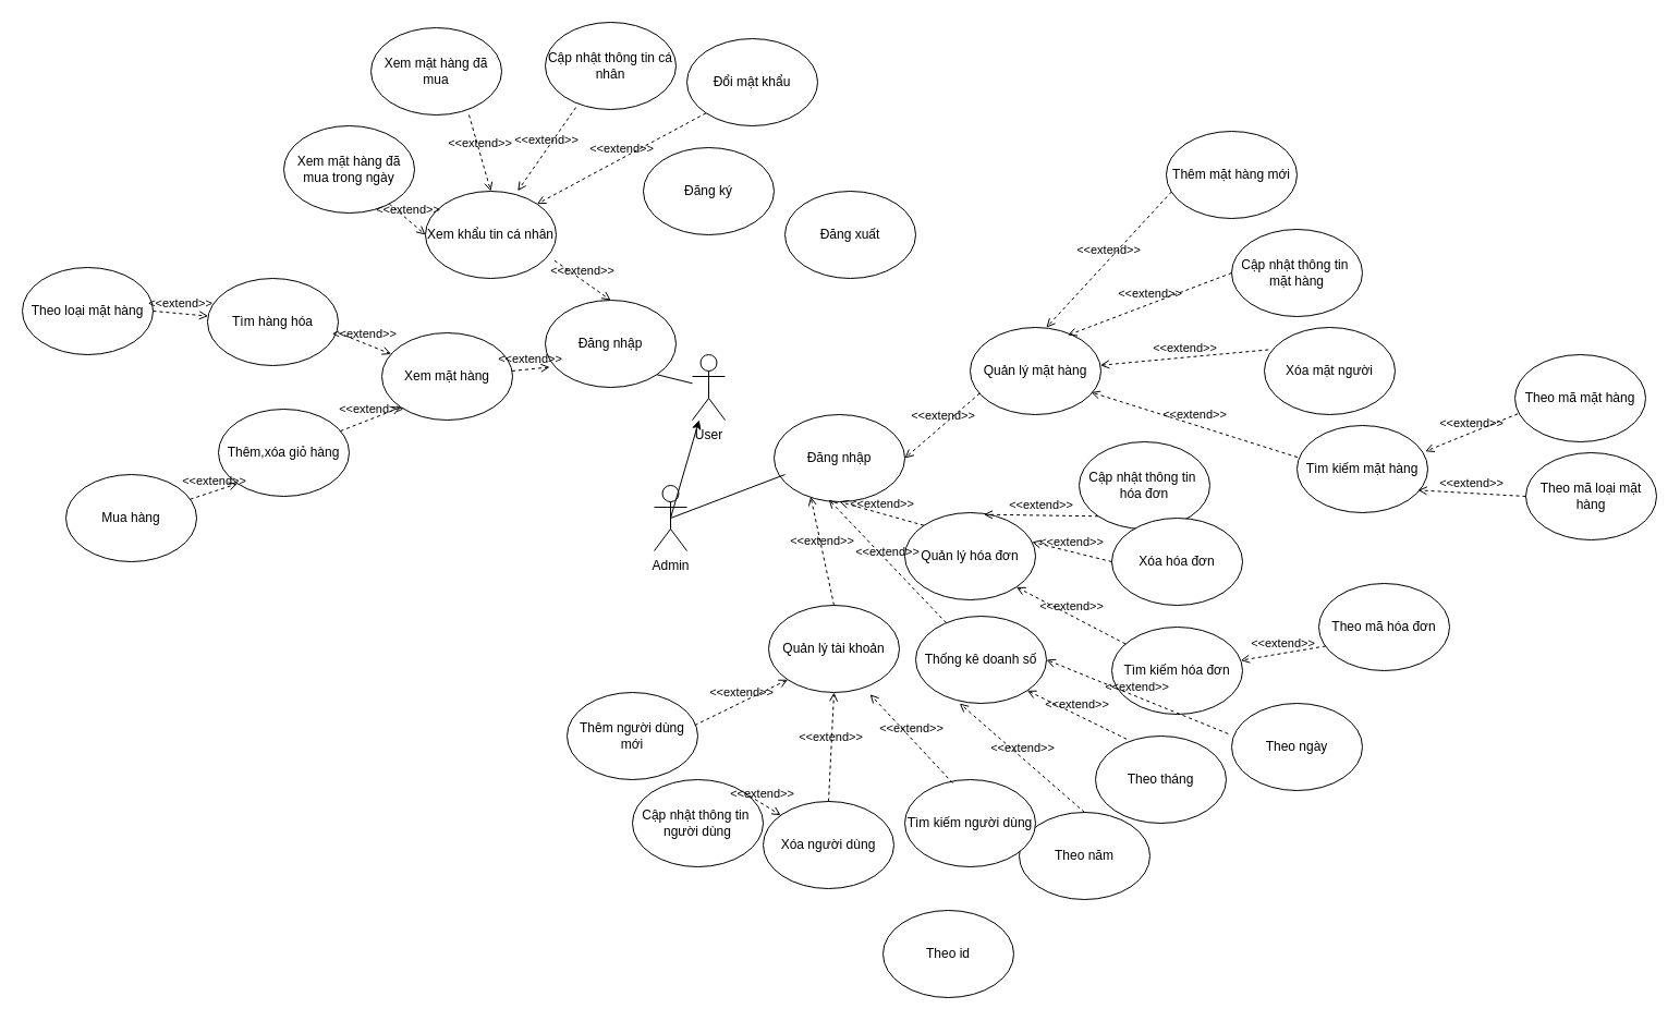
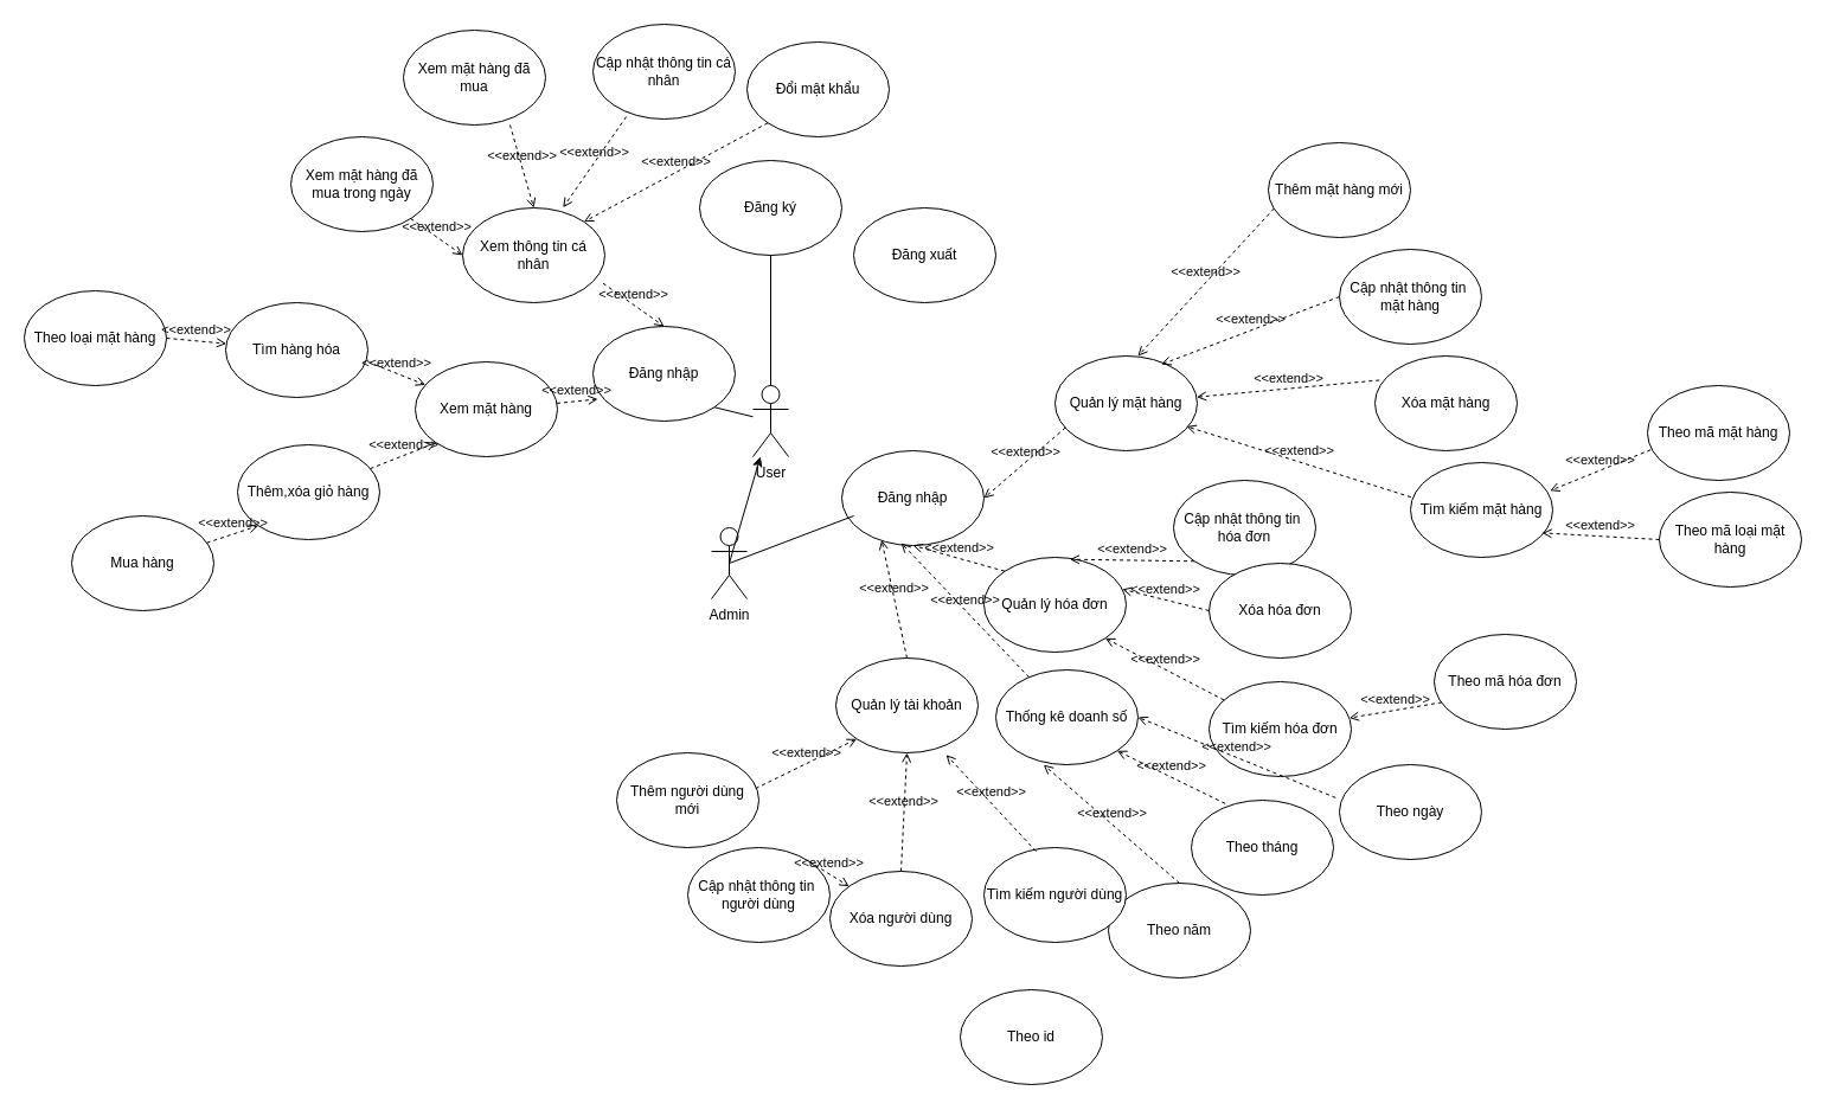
- <mxCell id="14" value="Xem mặt hàng đã mua trong ngày" style="ellipse;whiteSpace=wrap;html=1;" parent="1" vertex="1"><mxGeometry x="260" y="115" width="120" height="80" as="geometry" /></mxCell>
+ <mxCell id="14" value="Xem mặt hàng đã mua trong ngày" style="ellipse;whiteSpace=wrap;html=1;" parent="1" vertex="1"><mxGeometry x="245" y="115" width="120" height="80" as="geometry" /></mxCell>
- <mxCell id="11" value="Xem khẩu tin cá nhân" style="ellipse;whiteSpace=wrap;html=1;" parent="1" vertex="1"><mxGeometry x="390" y="175" width="120" height="80" as="geometry" /></mxCell>
+ <mxCell id="11" value="Xem thông tin cá nhân" style="ellipse;whiteSpace=wrap;html=1;" parent="1" vertex="1"><mxGeometry x="390" y="175" width="120" height="80" as="geometry" /></mxCell>
+ <mxCell id="61" value="" style="endArrow=none;html=1;rounded=0;exitX=0.5;exitY=0;exitDx=0;exitDy=0;exitPerimeter=0;entryX=0.5;entryY=1;entryDx=0;entryDy=0;" parent="1" source="3" target="4" edge="1"><mxGeometry width="50" height="50" relative="1" as="geometry"><mxPoint x="630" y="305" as="sourcePoint" /><mxPoint x="735" y="265" as="targetPoint" /></mxGeometry></mxCell>
- <mxCell id="22" value="Xóa mặt người" style="ellipse;whiteSpace=wrap;html=1;" parent="1" vertex="1"><mxGeometry x="1160" y="300" width="120" height="80" as="geometry" /></mxCell>
+ <mxCell id="22" value="Xóa mặt hàng" style="ellipse;whiteSpace=wrap;html=1;" parent="1" vertex="1"><mxGeometry x="1160" y="300" width="120" height="80" as="geometry" /></mxCell>
